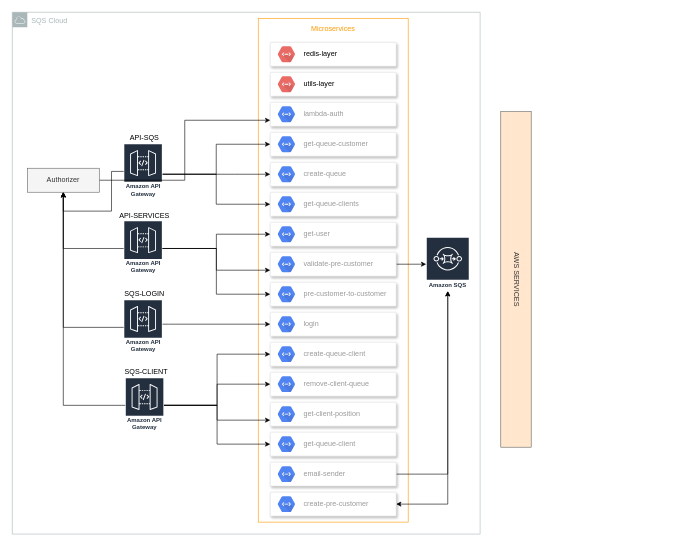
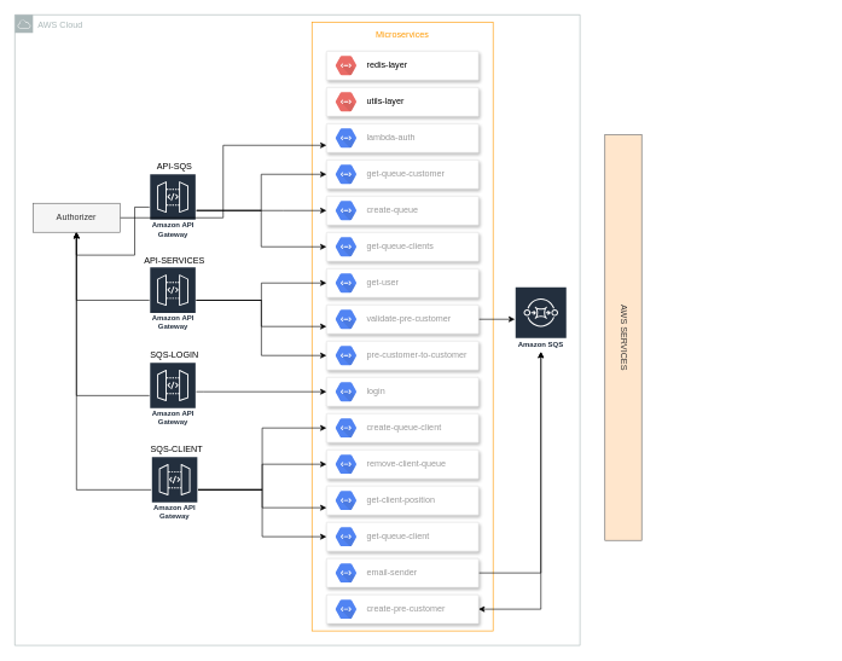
- <mxCell id="2" value="SQS Cloud" style="outlineConnect=0;gradientColor=none;html=1;whiteSpace=wrap;fontSize=12;fontStyle=0;shape=mxgraph.aws4.group;grIcon=mxgraph.aws4.group_aws_cloud;strokeColor=#AAB7B8;fillColor=none;verticalAlign=top;align=left;spacingLeft=30;fontColor=#AAB7B8;dashed=0;" vertex="1" parent="1"><mxGeometry x="20" y="20" width="780" height="870" as="geometry" /></mxCell>
+ <mxCell id="2" value="AWS Cloud" style="outlineConnect=0;gradientColor=none;html=1;whiteSpace=wrap;fontSize=12;fontStyle=0;shape=mxgraph.aws4.group;grIcon=mxgraph.aws4.group_aws_cloud;strokeColor=#AAB7B8;fillColor=none;verticalAlign=top;align=left;spacingLeft=30;fontColor=#AAB7B8;dashed=0;" vertex="1" parent="1"><mxGeometry x="20" y="20" width="780" height="870" as="geometry" /></mxCell>
